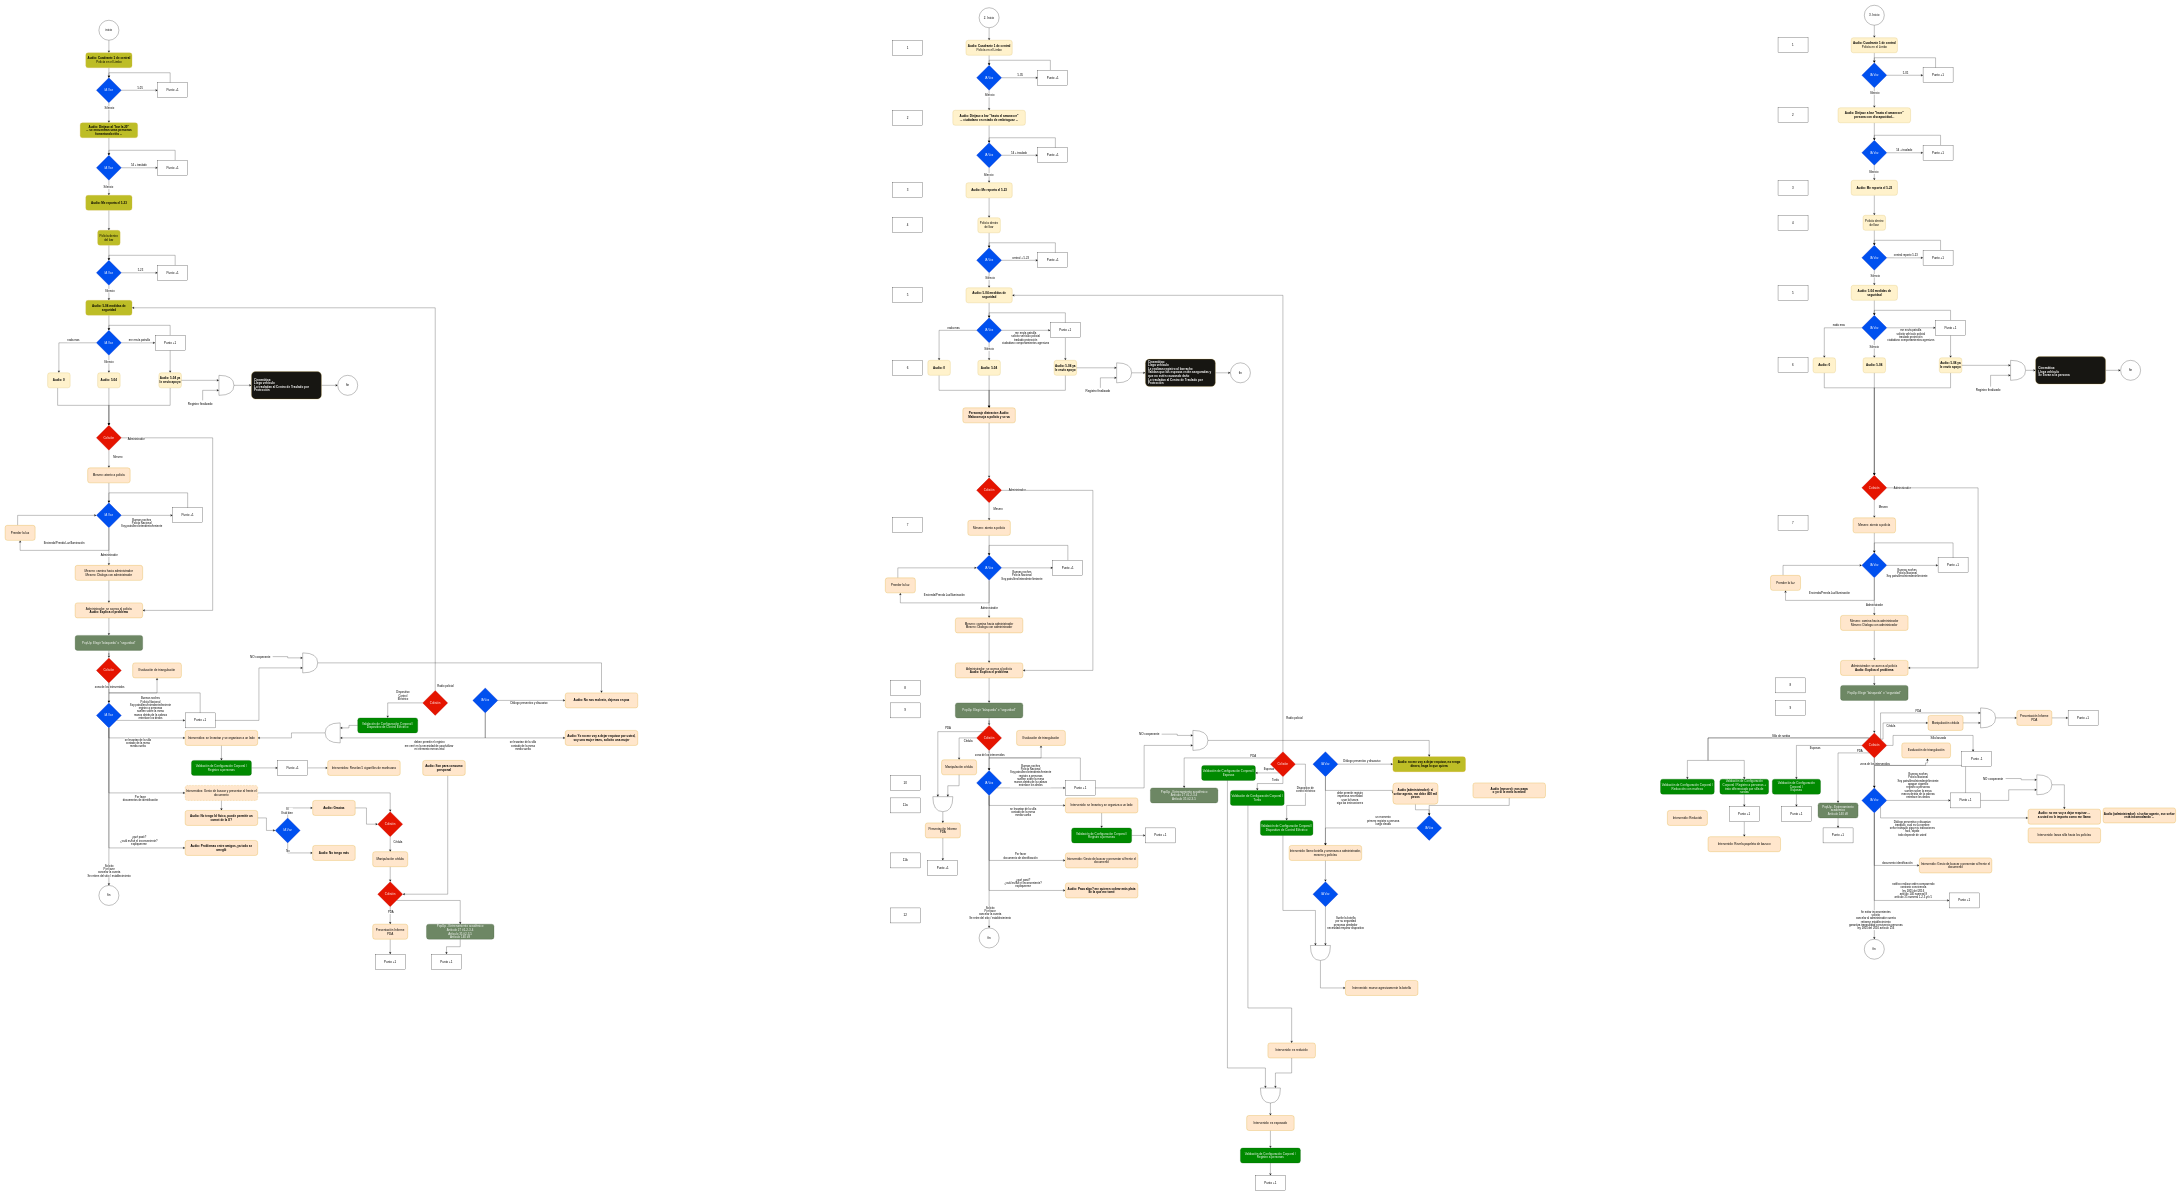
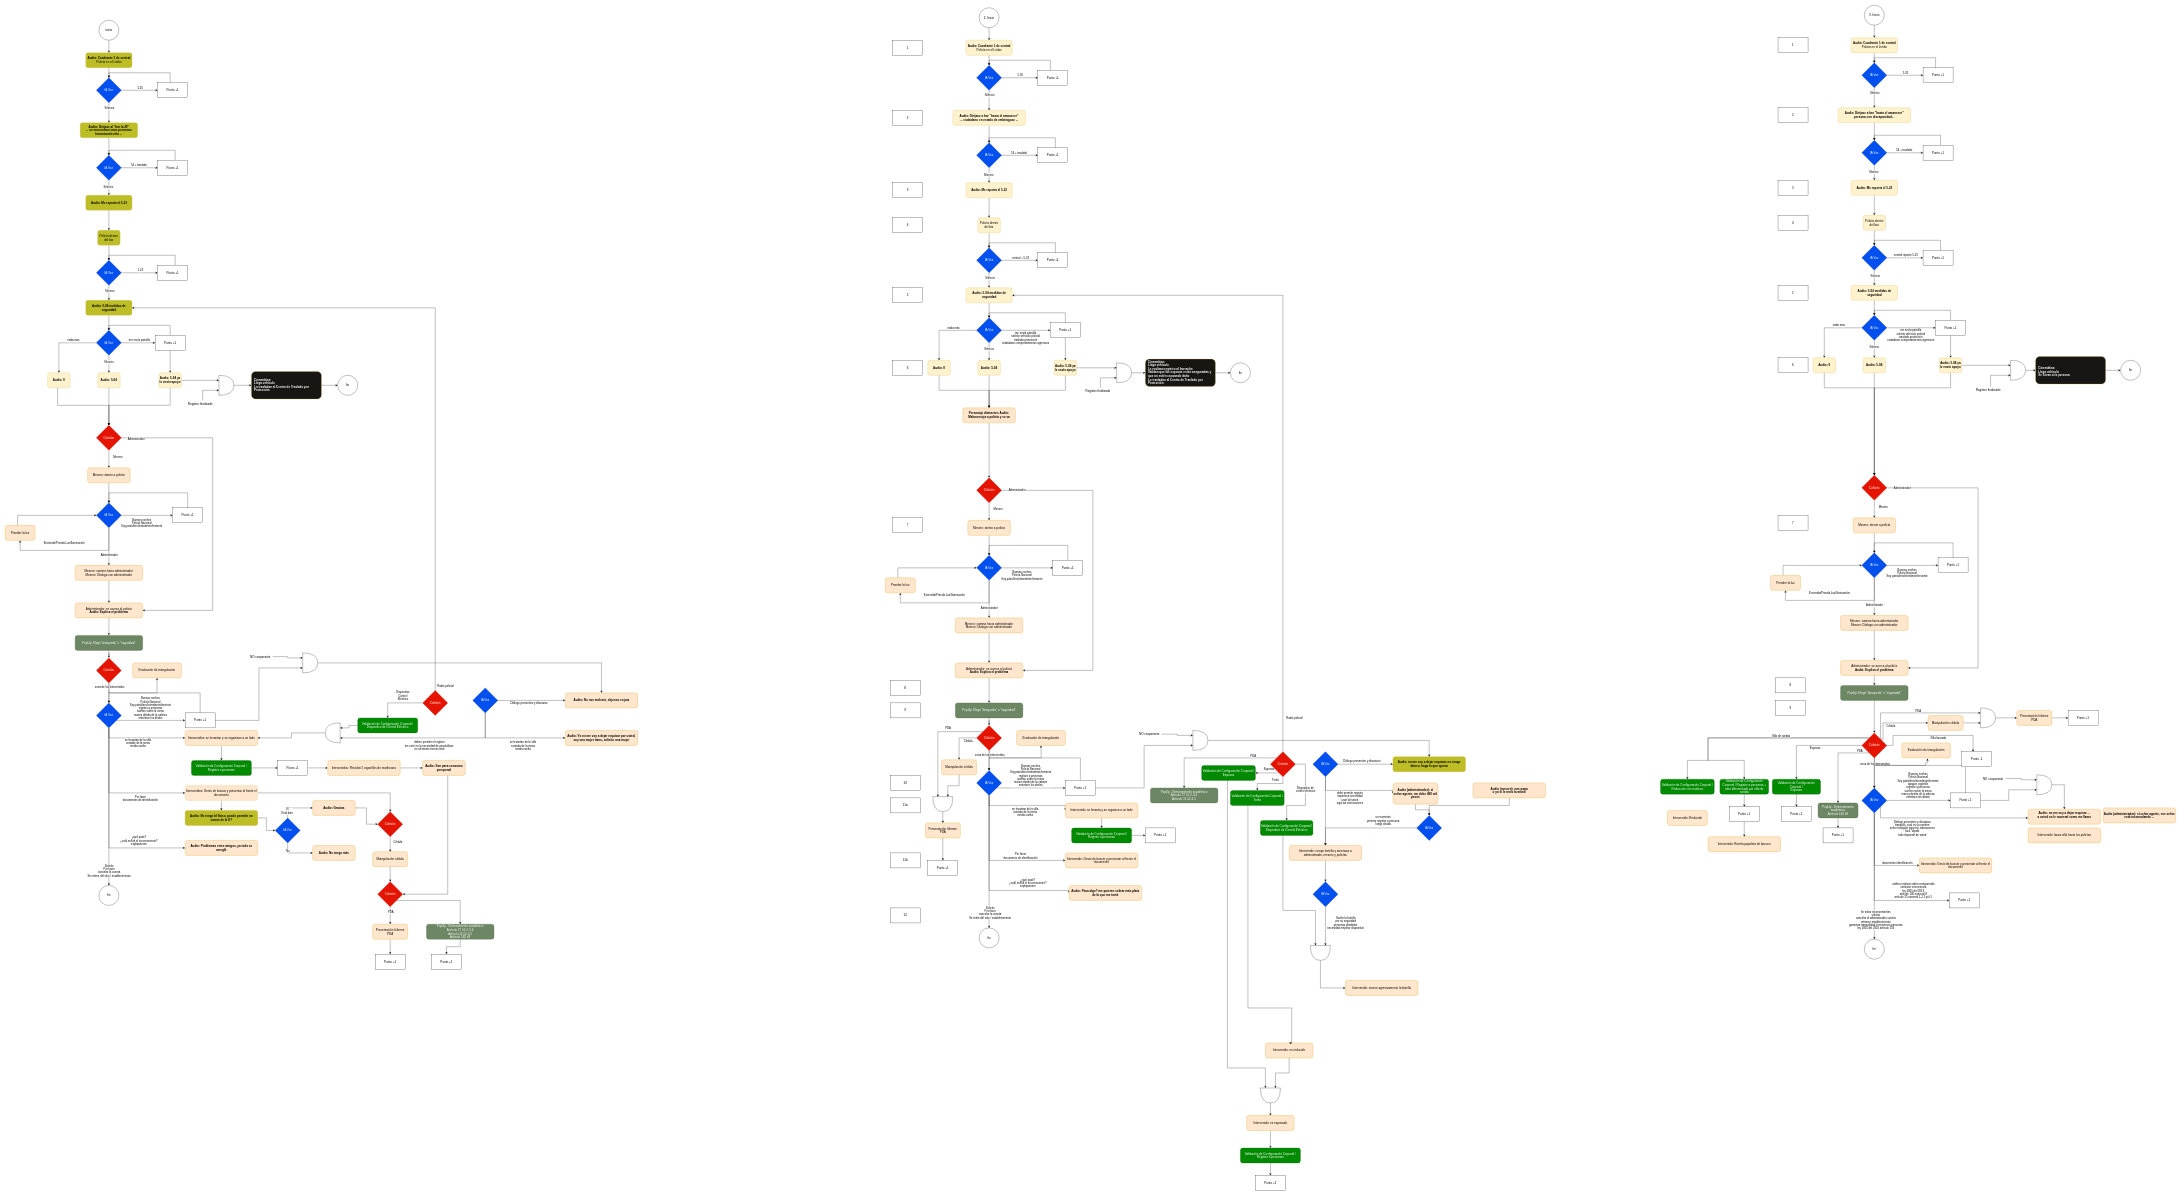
+ <mxCell id="322" style="edgeStyle=orthogonalEdgeStyle;rounded=0;orthogonalLoop=1;jettySize=auto;html=1;" parent="1" source="323" target="325" edge="1"><mxGeometry relative="1" as="geometry" /></mxCell>
- <mxCell id="222" value="Intervenido: se levanta y se organiza a un lado" style="rounded=1;whiteSpace=wrap;html=1;fillColor=#ffe6cc;strokeColor=#d79b00;" parent="1" vertex="1"><mxGeometry x="4260" y="3190" width="290" height="60" as="geometry" /></mxCell>
+ <mxCell id="222" value="Intervenido: se levanta y se organiza a un lado" style="rounded=1;whiteSpace=wrap;html=1;fillColor=#ffe6cc;strokeColor=#d79b00;" parent="1" vertex="1"><mxGeometry x="4260" y="3210" width="290" height="60" as="geometry" /></mxCell>
- <mxCell id="475" value="&lt;b&gt;Audio: no me voy a dejar requisar ...&lt;br&gt;a usted no le importa como me llamo&lt;br&gt;&lt;br&gt;&lt;/b&gt;" style="rounded=1;whiteSpace=wrap;html=1;fillColor=#ffe6cc;strokeColor=#d79b00;" parent="1" vertex="1"><mxGeometry x="8110" y="3235" width="290" height="60" as="geometry" /></mxCell>
+ <mxCell id="475" value="&lt;b&gt;Audio: no me voy a dejar requisar ...&lt;br&gt;a usted no le numeral como me llamo&lt;br&gt;&lt;br&gt;&lt;/b&gt;" style="rounded=1;whiteSpace=wrap;html=1;fillColor=#ffe6cc;strokeColor=#d79b00;" parent="1" vertex="1"><mxGeometry x="8110" y="3235" width="290" height="60" as="geometry" /></mxCell>
- <mxCell id="101" value="&lt;b&gt;Audio: No tengo Id físico, puede permitir un carnet de la U?&lt;/b&gt;" style="rounded=1;whiteSpace=wrap;html=1;fillColor=#ffe6cc;strokeColor=#d79b00;" parent="1" vertex="1"><mxGeometry x="740" y="3240" width="290" height="60" as="geometry" /></mxCell>
+ <mxCell id="101" value="&lt;b&gt;Audio: No tengo Id físico, puede permitir un carnet de la U?&lt;/b&gt;" style="rounded=1;whiteSpace=wrap;html=1;fillColor=#bdbd26;strokeColor=#d79b00;" parent="1" vertex="1"><mxGeometry x="740" y="3240" width="290" height="60" as="geometry" /></mxCell>
- <mxCell id="294" value="Intervenido: llamo botella y amenaza a administrador, mesero y policías" style="rounded=1;whiteSpace=wrap;html=1;fillColor=#ffe6cc;strokeColor=#d79b00;" parent="1" vertex="1"><mxGeometry x="5155" y="3380" width="290" height="60" as="geometry" /></mxCell>
+ <mxCell id="294" value="Intervenido: rompe botella y amenaza a administrador, mesero y policías" style="rounded=1;whiteSpace=wrap;html=1;fillColor=#ffe6cc;strokeColor=#d79b00;" parent="1" vertex="1"><mxGeometry x="5155" y="3380" width="290" height="60" as="geometry" /></mxCell>
- <mxCell id="233" value="&lt;b&gt;Audio: Pasa algo? me quieren cobrar más plata de la que me tomé&lt;/b&gt;" style="rounded=1;whiteSpace=wrap;html=1;fillColor=#ffe6cc;strokeColor=#d79b00;" parent="1" vertex="1"><mxGeometry x="4260" y="3530" width="290" height="60" as="geometry" /></mxCell>
+ <mxCell id="233" value="&lt;b&gt;Audio: Pasa algo? me quieren cobrar más plata de la que me tomé&lt;/b&gt;" style="rounded=1;whiteSpace=wrap;html=1;fillColor=#ffe6cc;strokeColor=#d79b00;" parent="1" vertex="1"><mxGeometry x="4275" y="3540" width="290" height="60" as="geometry" /></mxCell>
- <mxCell id="304" value="Intervenido: es reducido" style="rounded=1;whiteSpace=wrap;html=1;fillColor=#ffe6cc;strokeColor=#d79b00;" parent="1" vertex="1"><mxGeometry x="5070" y="4170" width="190" height="60" as="geometry" /></mxCell>
+ <mxCell id="304" value="Intervenido: es reducido" style="rounded=1;whiteSpace=wrap;html=1;fillColor=#ffe6cc;strokeColor=#d79b00;" parent="1" vertex="1"><mxGeometry x="5060" y="4170" width="190" height="60" as="geometry" /></mxCell>
